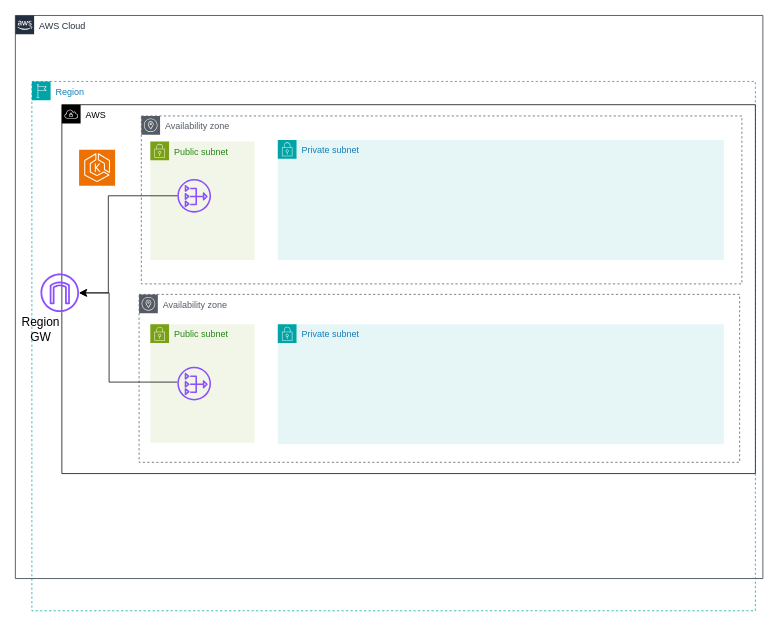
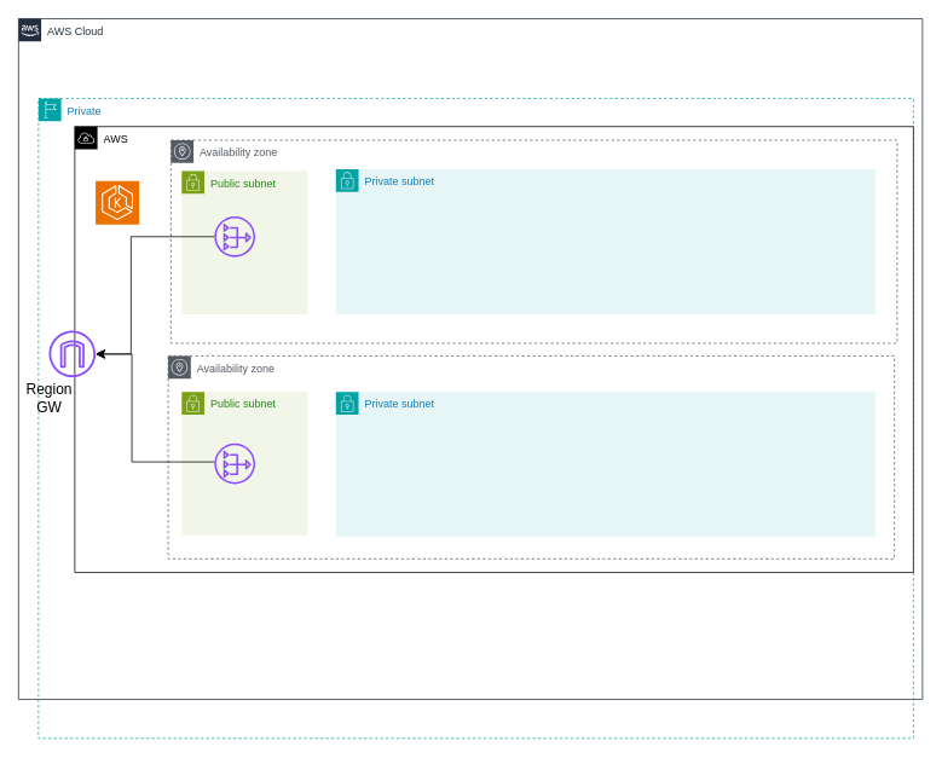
- <mxCell id="3" value="Region" style="points=[[0,0],[0.25,0],[0.5,0],[0.75,0],[1,0],[1,0.25],[1,0.5],[1,0.75],[1,1],[0.75,1],[0.5,1],[0.25,1],[0,1],[0,0.75],[0,0.5],[0,0.25]];outlineConnect=0;gradientColor=none;html=1;whiteSpace=wrap;fontSize=12;fontStyle=0;container=1;pointerEvents=0;collapsible=0;recursiveResize=0;shape=mxgraph.aws4.group;grIcon=mxgraph.aws4.group_region;strokeColor=#00A4A6;fillColor=none;verticalAlign=top;align=left;spacingLeft=30;fontColor=#147EBA;dashed=1;" vertex="1" parent="2"><mxGeometry x="22" y="88" width="965" height="706" as="geometry" /></mxCell>
+ <mxCell id="3" value="Private" style="points=[[0,0],[0.25,0],[0.5,0],[0.75,0],[1,0],[1,0.25],[1,0.5],[1,0.75],[1,1],[0.75,1],[0.5,1],[0.25,1],[0,1],[0,0.75],[0,0.5],[0,0.25]];outlineConnect=0;gradientColor=none;html=1;whiteSpace=wrap;fontSize=12;fontStyle=0;container=1;pointerEvents=0;collapsible=0;recursiveResize=0;shape=mxgraph.aws4.group;grIcon=mxgraph.aws4.group_region;strokeColor=#00A4A6;fillColor=none;verticalAlign=top;align=left;spacingLeft=30;fontColor=#147EBA;dashed=1;" vertex="1" parent="2"><mxGeometry x="22" y="88" width="965" height="706" as="geometry" /></mxCell>
